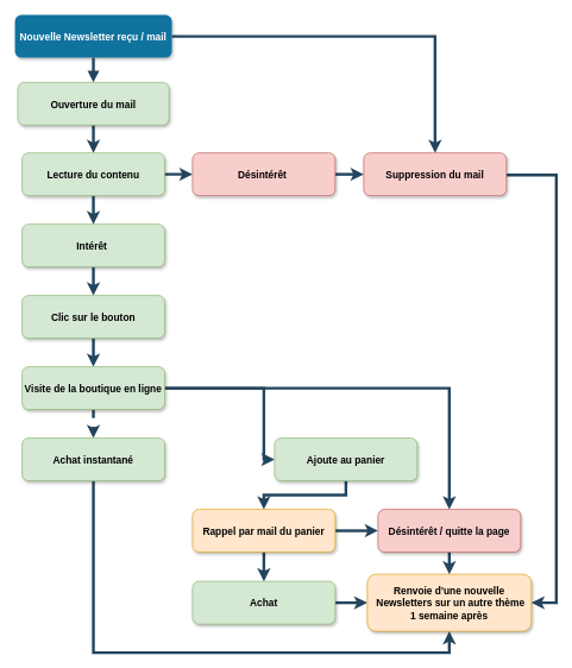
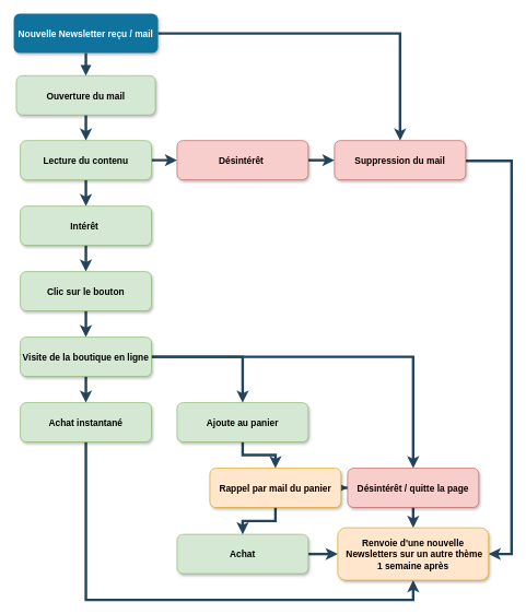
- <mxCell id="18" value="" style="edgeStyle=orthogonalEdgeStyle;rounded=0;orthogonalLoop=1;jettySize=auto;html=1;strokeColor=#23445D;strokeWidth=4;dashed=1;" edge="1" parent="1" source="21" target="23"><mxGeometry relative="1" as="geometry" /></mxCell>
+ <mxCell id="18" value="" style="edgeStyle=orthogonalEdgeStyle;rounded=0;orthogonalLoop=1;jettySize=auto;html=1;strokeColor=#23445D;strokeWidth=4;" edge="1" parent="1" source="21" target="23"><mxGeometry relative="1" as="geometry" /></mxCell>
- <mxCell id="25" value="Ajoute au panier" style="rounded=1;fillColor=#d5e8d4;strokeColor=#82b366;shadow=1;fontStyle=1;fontSize=14;" vertex="1" parent="1"><mxGeometry x="384" y="614" width="200" height="60" as="geometry" /></mxCell>
+ <mxCell id="25" value="Ajoute au panier" style="rounded=1;fillColor=#d5e8d4;strokeColor=#82b366;shadow=1;fontStyle=1;fontSize=14;" vertex="1" parent="1"><mxGeometry x="269" y="614" width="200" height="60" as="geometry" /></mxCell>
- <mxCell id="28" value="Rappel par mail du panier" style="rounded=1;fillColor=#ffe6cc;strokeColor=#d79b00;shadow=1;fontStyle=1;fontSize=14;" vertex="1" parent="1"><mxGeometry x="269" y="714" width="200" height="60" as="geometry" /></mxCell>
+ <mxCell id="28" value="Rappel par mail du panier" style="rounded=1;fillColor=#ffe6cc;strokeColor=#d79b00;shadow=1;fontStyle=1;fontSize=14;" vertex="1" parent="1"><mxGeometry x="319" y="714" width="200" height="60" as="geometry" /></mxCell>
